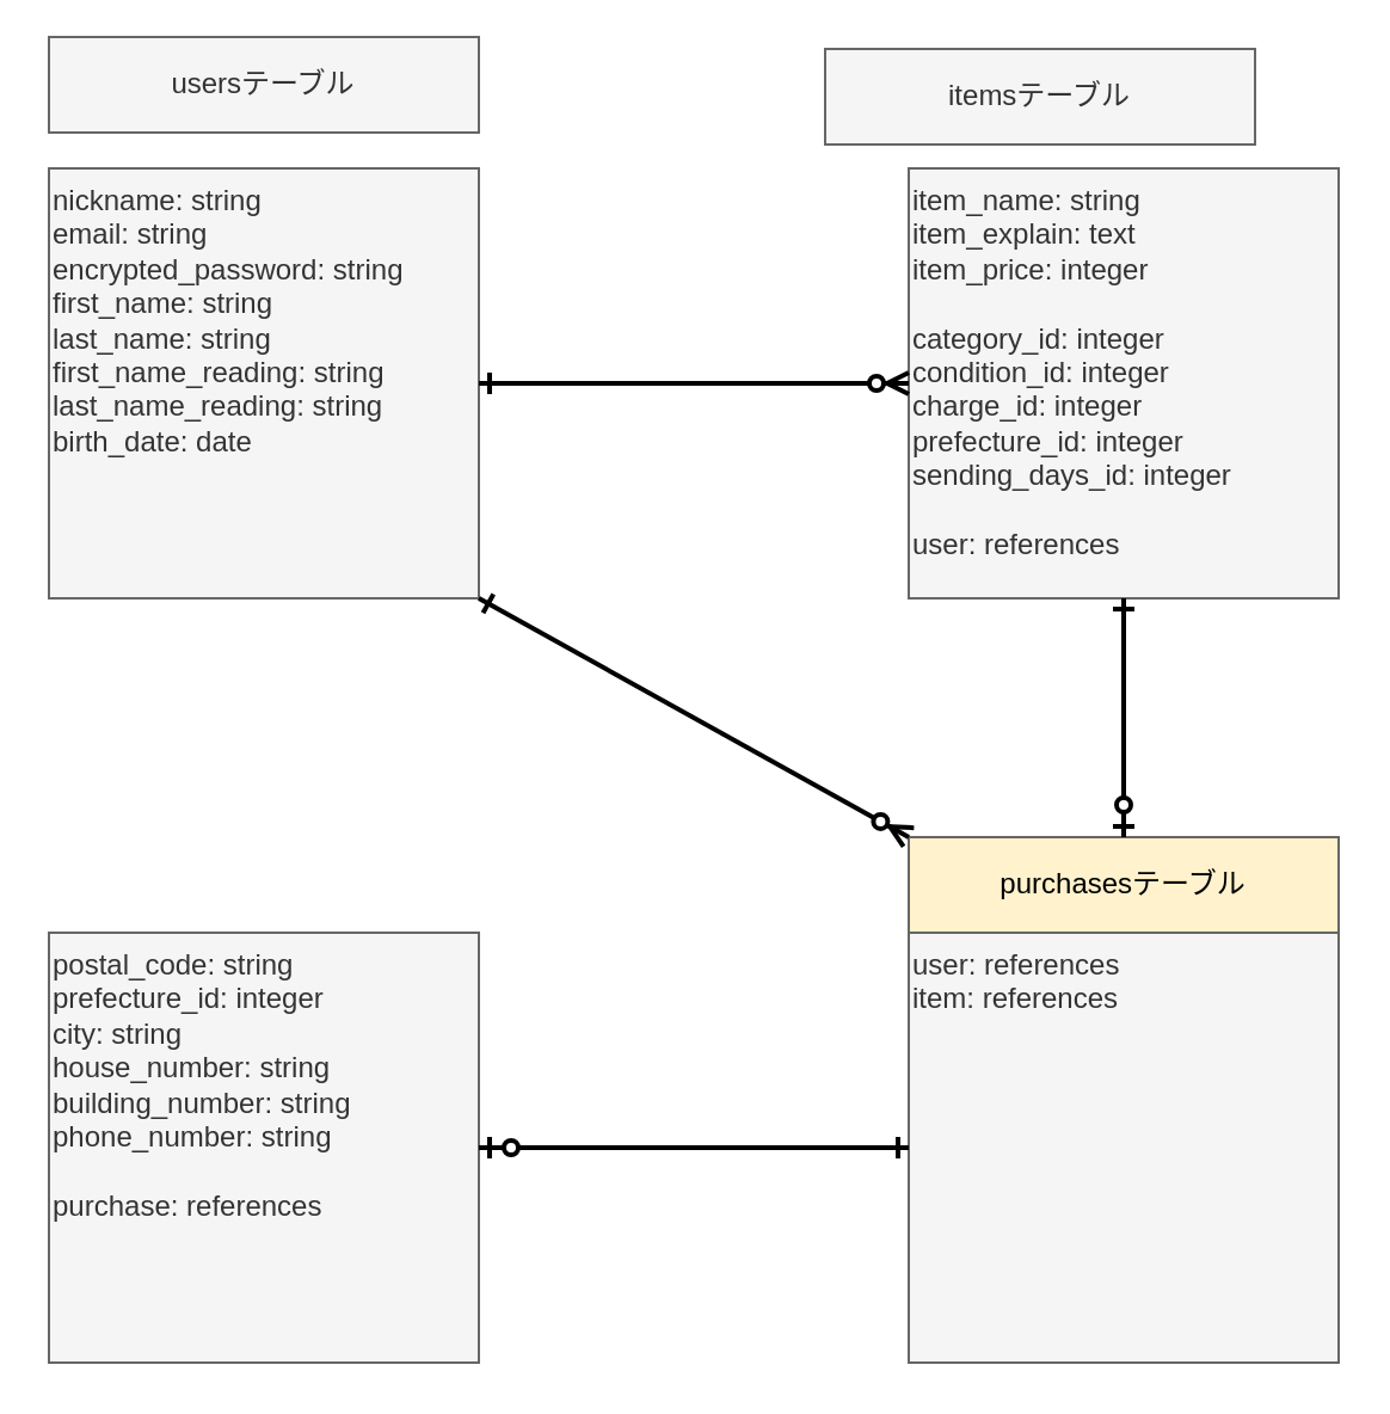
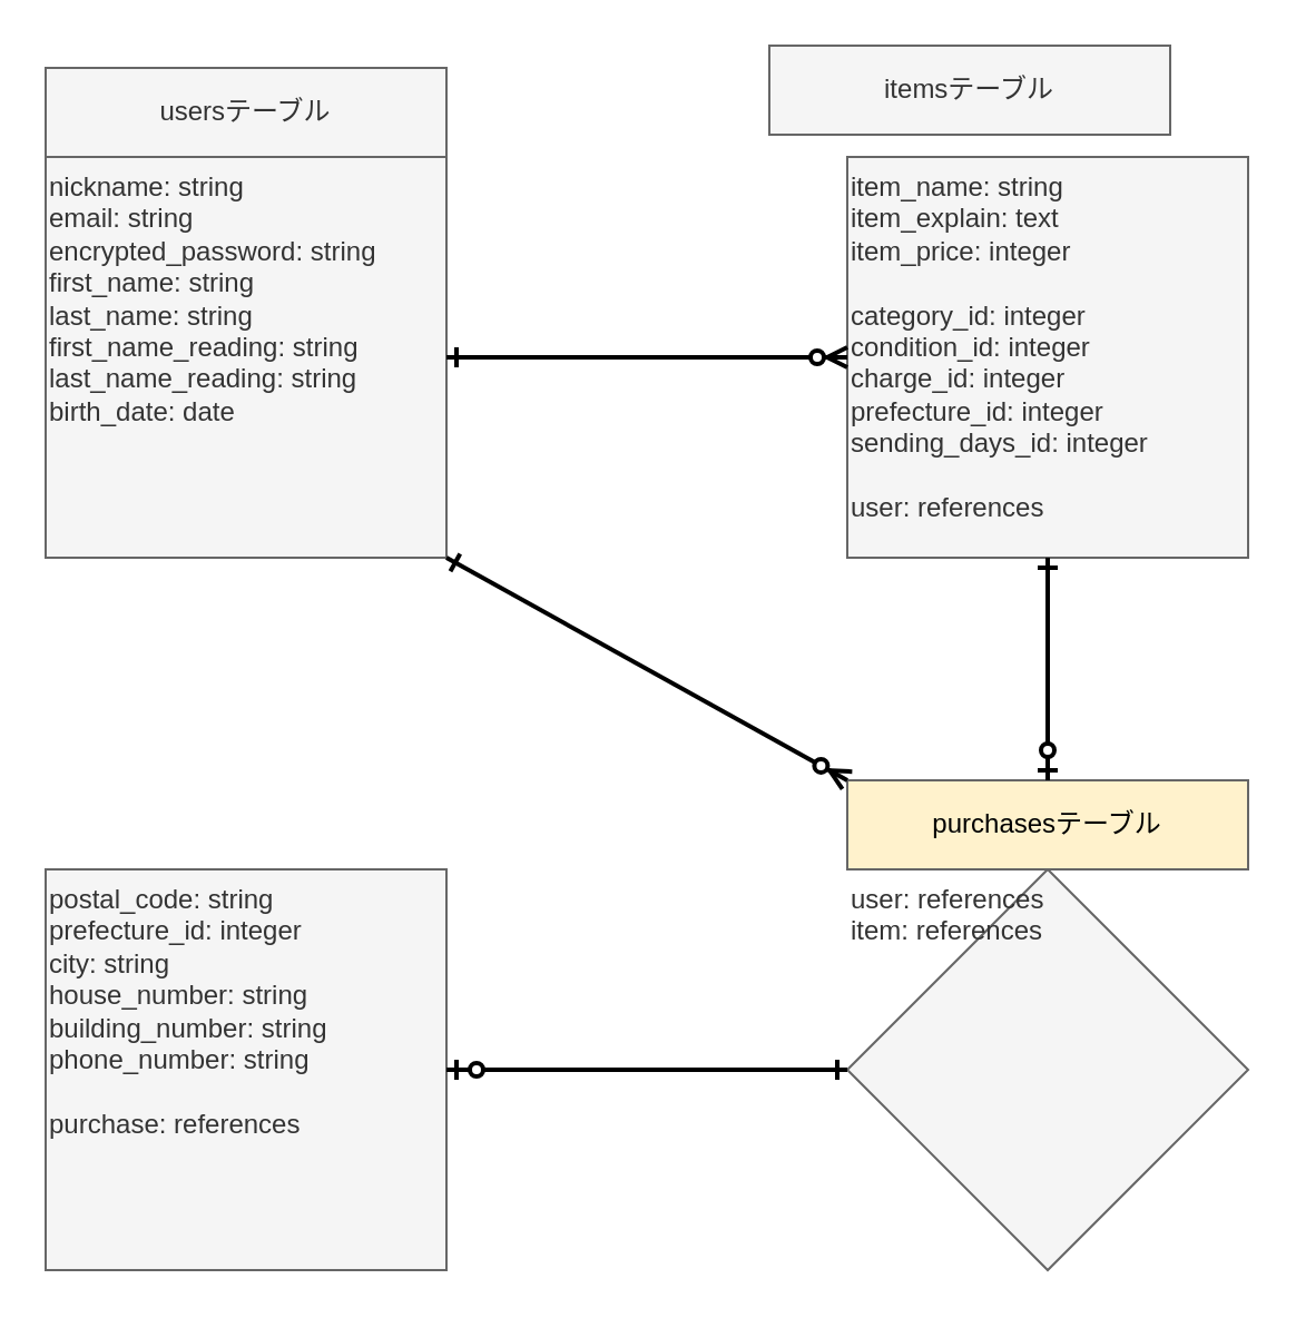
- <mxCell id="9" value="&lt;span&gt;usersテーブル&lt;/span&gt;" style="rounded=0;whiteSpace=wrap;html=1;align=center;fillColor=#f5f5f5;strokeColor=#666666;fontColor=#333333;" parent="1" vertex="1"><mxGeometry x="20" y="15" width="180" height="40" as="geometry" /></mxCell>
+ <mxCell id="9" value="&lt;span&gt;usersテーブル&lt;/span&gt;" style="rounded=0;whiteSpace=wrap;html=1;align=center;fillColor=#f5f5f5;strokeColor=#666666;fontColor=#333333;" parent="1" vertex="1"><mxGeometry x="20" y="30" width="180" height="40" as="geometry" /></mxCell>
- <mxCell id="4" value="user: references&lt;br&gt;item: references" style="whiteSpace=wrap;html=1;aspect=fixed;align=left;fillColor=#f5f5f5;strokeColor=#666666;fontColor=#333333;horizontal=1;labelPosition=center;verticalLabelPosition=middle;verticalAlign=top;" parent="1" vertex="1"><mxGeometry x="380" y="390" width="180" height="180" as="geometry" /></mxCell>
+ <mxCell id="4" value="user: references&lt;br&gt;item: references" style="rhombus;whiteSpace=wrap;html=1;aspect=fixed;align=left;fillColor=#f5f5f5;strokeColor=#666666;fontColor=#333333;horizontal=1;labelPosition=center;verticalLabelPosition=middle;verticalAlign=top;" parent="1" vertex="1"><mxGeometry x="380" y="390" width="180" height="180" as="geometry" /></mxCell>
